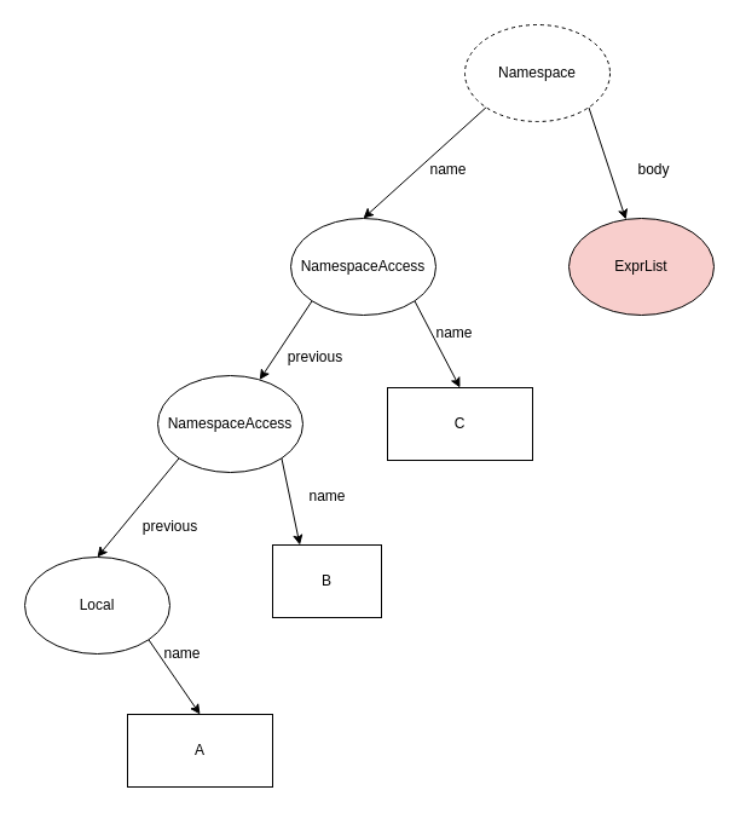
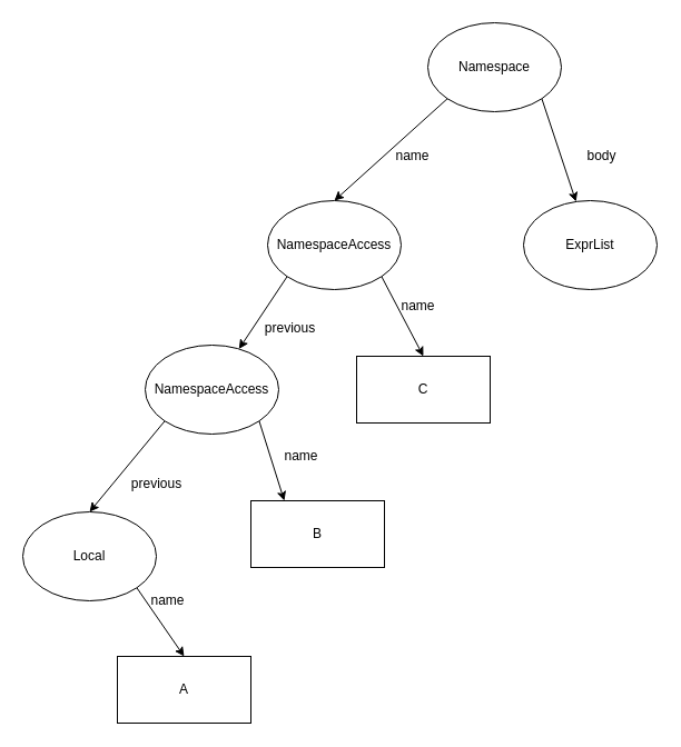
- <mxCell id="4" value="Namespace" style="ellipse;whiteSpace=wrap;html=1;dashed=1;" vertex="1" parent="1"><mxGeometry x="384" y="20" width="120" height="80" as="geometry" /></mxCell>
+ <mxCell id="4" value="Namespace" style="ellipse;whiteSpace=wrap;html=1;" vertex="1" parent="1"><mxGeometry x="384" y="20" width="120" height="80" as="geometry" /></mxCell>
- <mxCell id="9" value="ExprList" style="ellipse;whiteSpace=wrap;html=1;fillColor=#f8cecc;" vertex="1" parent="1"><mxGeometry x="470" y="180" width="120" height="80" as="geometry" /></mxCell>
+ <mxCell id="9" value="ExprList" style="ellipse;whiteSpace=wrap;html=1;" vertex="1" parent="1"><mxGeometry x="470" y="180" width="120" height="80" as="geometry" /></mxCell>
- <mxCell id="18" value="B" style="rounded=0;whiteSpace=wrap;html=1;" vertex="1" parent="1"><mxGeometry x="225" y="450" width="90" height="60" as="geometry" /></mxCell>
+ <mxCell id="18" value="B" style="rounded=0;whiteSpace=wrap;html=1;" vertex="1" parent="1"><mxGeometry x="225" y="450" width="120" height="60" as="geometry" /></mxCell>
